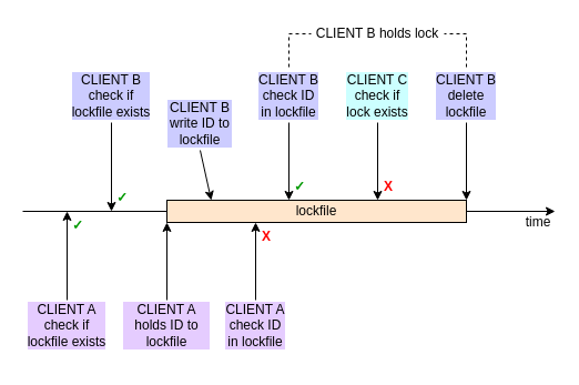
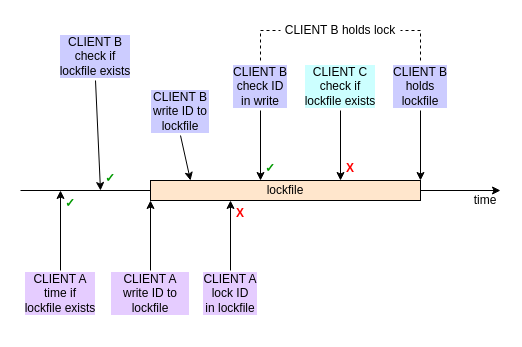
- <mxCell id="17" value="&lt;div&gt;CLIENT B&lt;br&gt;&lt;/div&gt;&lt;div&gt;check ID&lt;/div&gt;&lt;div&gt;in lockfile&lt;br&gt;&lt;/div&gt;" style="text;html=1;align=center;verticalAlign=bottom;whiteSpace=wrap;rounded=0;labelBackgroundColor=#CCCCFF;textShadow=0;fontColor=default;" parent="1" vertex="1"><mxGeometry x="230" y="60" width="60" height="50" as="geometry" /></mxCell>
+ <mxCell id="17" value="&lt;div&gt;CLIENT B&lt;br&gt;&lt;/div&gt;&lt;div&gt;check ID&lt;/div&gt;&lt;div&gt;in write&lt;br&gt;&lt;/div&gt;" style="text;html=1;align=center;verticalAlign=bottom;whiteSpace=wrap;rounded=0;labelBackgroundColor=#CCCCFF;textShadow=0;fontColor=default;" parent="1" vertex="1"><mxGeometry x="230" y="60" width="60" height="50" as="geometry" /></mxCell>
- <mxCell id="9" value="&lt;div&gt;CLIENT B&lt;br&gt;&lt;/div&gt;&lt;div&gt;check if&lt;/div&gt;&lt;div&gt;lockfile exists&lt;br&gt;&lt;/div&gt;" style="text;html=1;align=center;verticalAlign=bottom;whiteSpace=wrap;rounded=0;labelBackgroundColor=#CCCCFF;textShadow=0;fontColor=default;" parent="1" vertex="1"><mxGeometry x="60" y="60" width="80" height="50" as="geometry" /></mxCell>
+ <mxCell id="9" value="&lt;div&gt;CLIENT B&lt;br&gt;&lt;/div&gt;&lt;div&gt;check if&lt;/div&gt;&lt;div&gt;lockfile exists&lt;br&gt;&lt;/div&gt;" style="text;html=1;align=center;verticalAlign=bottom;whiteSpace=wrap;rounded=0;labelBackgroundColor=#CCCCFF;textShadow=0;fontColor=default;" parent="1" vertex="1"><mxGeometry x="55" y="30" width="80" height="50" as="geometry" /></mxCell>
- <mxCell id="15" value="&lt;div&gt;CLIENT C&lt;br&gt;&lt;/div&gt;&lt;div&gt;check if&lt;/div&gt;&lt;div&gt;lock exists&lt;br&gt;&lt;/div&gt;" style="text;html=1;align=center;verticalAlign=bottom;whiteSpace=wrap;rounded=0;labelBackgroundColor=#CCFFFF;fontColor=default;" parent="1" vertex="1"><mxGeometry x="300" y="60" width="80" height="50" as="geometry" /></mxCell>
+ <mxCell id="15" value="&lt;div&gt;CLIENT C&lt;br&gt;&lt;/div&gt;&lt;div&gt;check if&lt;/div&gt;&lt;div&gt;lockfile exists&lt;br&gt;&lt;/div&gt;" style="text;html=1;align=center;verticalAlign=bottom;whiteSpace=wrap;rounded=0;labelBackgroundColor=#CCFFFF;fontColor=default;" parent="1" vertex="1"><mxGeometry x="300" y="60" width="80" height="50" as="geometry" /></mxCell>
- <mxCell id="13" value="&lt;div&gt;CLIENT B&lt;br&gt;&lt;/div&gt;&lt;div&gt;delete&lt;/div&gt;&lt;div&gt;lockfile&lt;br&gt;&lt;/div&gt;" style="text;html=1;align=center;verticalAlign=bottom;whiteSpace=wrap;rounded=0;fontColor=default;labelBackgroundColor=#CCCCFF;" parent="1" vertex="1"><mxGeometry x="380" y="60" width="80" height="50" as="geometry" /></mxCell>
+ <mxCell id="13" value="&lt;div&gt;CLIENT B&lt;br&gt;&lt;/div&gt;&lt;div&gt;holds&lt;/div&gt;&lt;div&gt;lockfile&lt;br&gt;&lt;/div&gt;" style="text;html=1;align=center;verticalAlign=bottom;whiteSpace=wrap;rounded=0;fontColor=default;labelBackgroundColor=#CCCCFF;" parent="1" vertex="1"><mxGeometry x="380" y="60" width="80" height="50" as="geometry" /></mxCell>
- <mxCell id="6" value="&lt;div&gt;CLIENT A&lt;br&gt;&lt;/div&gt;&lt;div&gt;holds ID to lockfile&lt;br&gt;&lt;/div&gt;" style="text;html=1;align=center;verticalAlign=top;whiteSpace=wrap;rounded=0;labelBackgroundColor=#E5CCFF;" parent="1" vertex="1"><mxGeometry x="110" y="265" width="80" height="55" as="geometry" /></mxCell>
+ <mxCell id="6" value="&lt;div&gt;CLIENT A&lt;br&gt;&lt;/div&gt;&lt;div&gt;write ID to lockfile&lt;br&gt;&lt;/div&gt;" style="text;html=1;align=center;verticalAlign=top;whiteSpace=wrap;rounded=0;labelBackgroundColor=#E5CCFF;" parent="1" vertex="1"><mxGeometry x="110" y="265" width="80" height="55" as="geometry" /></mxCell>
- <mxCell id="4" value="&lt;div&gt;CLIENT A&lt;br&gt;&lt;/div&gt;&lt;div&gt;check if&lt;/div&gt;&lt;div&gt;lockfile exists&lt;br&gt;&lt;/div&gt;" style="text;html=1;align=center;verticalAlign=top;whiteSpace=wrap;rounded=0;labelBackgroundColor=#E5CCFF;" parent="1" vertex="1"><mxGeometry x="20" y="265" width="80" height="55" as="geometry" /></mxCell>
+ <mxCell id="4" value="&lt;div&gt;CLIENT A&lt;br&gt;&lt;/div&gt;&lt;div&gt;time if&lt;/div&gt;&lt;div&gt;lockfile exists&lt;br&gt;&lt;/div&gt;" style="text;html=1;align=center;verticalAlign=top;whiteSpace=wrap;rounded=0;labelBackgroundColor=#E5CCFF;" parent="1" vertex="1"><mxGeometry x="20" y="265" width="80" height="55" as="geometry" /></mxCell>
- <mxCell id="20" value="&lt;div&gt;CLIENT A&lt;br&gt;&lt;/div&gt;&lt;div&gt;&lt;div&gt;check ID&lt;/div&gt;in lockfile&lt;/div&gt;" style="text;html=1;align=center;verticalAlign=top;whiteSpace=wrap;rounded=0;labelBackgroundColor=#E5CCFF;" parent="1" vertex="1"><mxGeometry x="200" y="265" width="60" height="60" as="geometry" /></mxCell>
+ <mxCell id="20" value="&lt;div&gt;CLIENT A&lt;br&gt;&lt;/div&gt;&lt;div&gt;&lt;div&gt;lock ID&lt;/div&gt;in lockfile&lt;/div&gt;" style="text;html=1;align=center;verticalAlign=top;whiteSpace=wrap;rounded=0;labelBackgroundColor=#E5CCFF;" parent="1" vertex="1"><mxGeometry x="200" y="265" width="60" height="60" as="geometry" /></mxCell>
